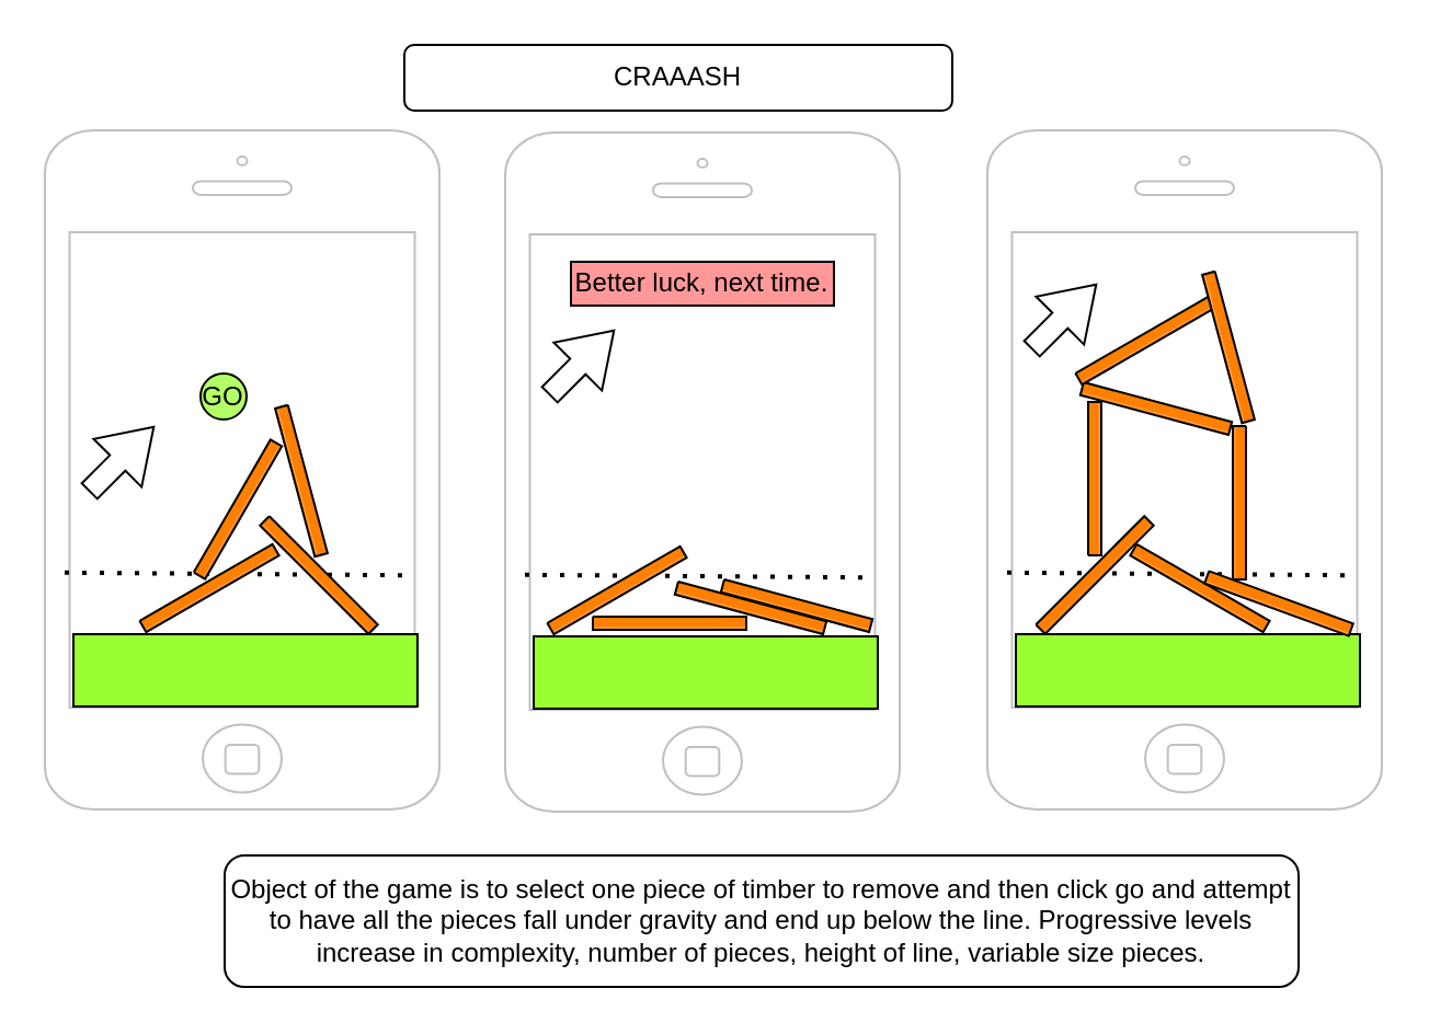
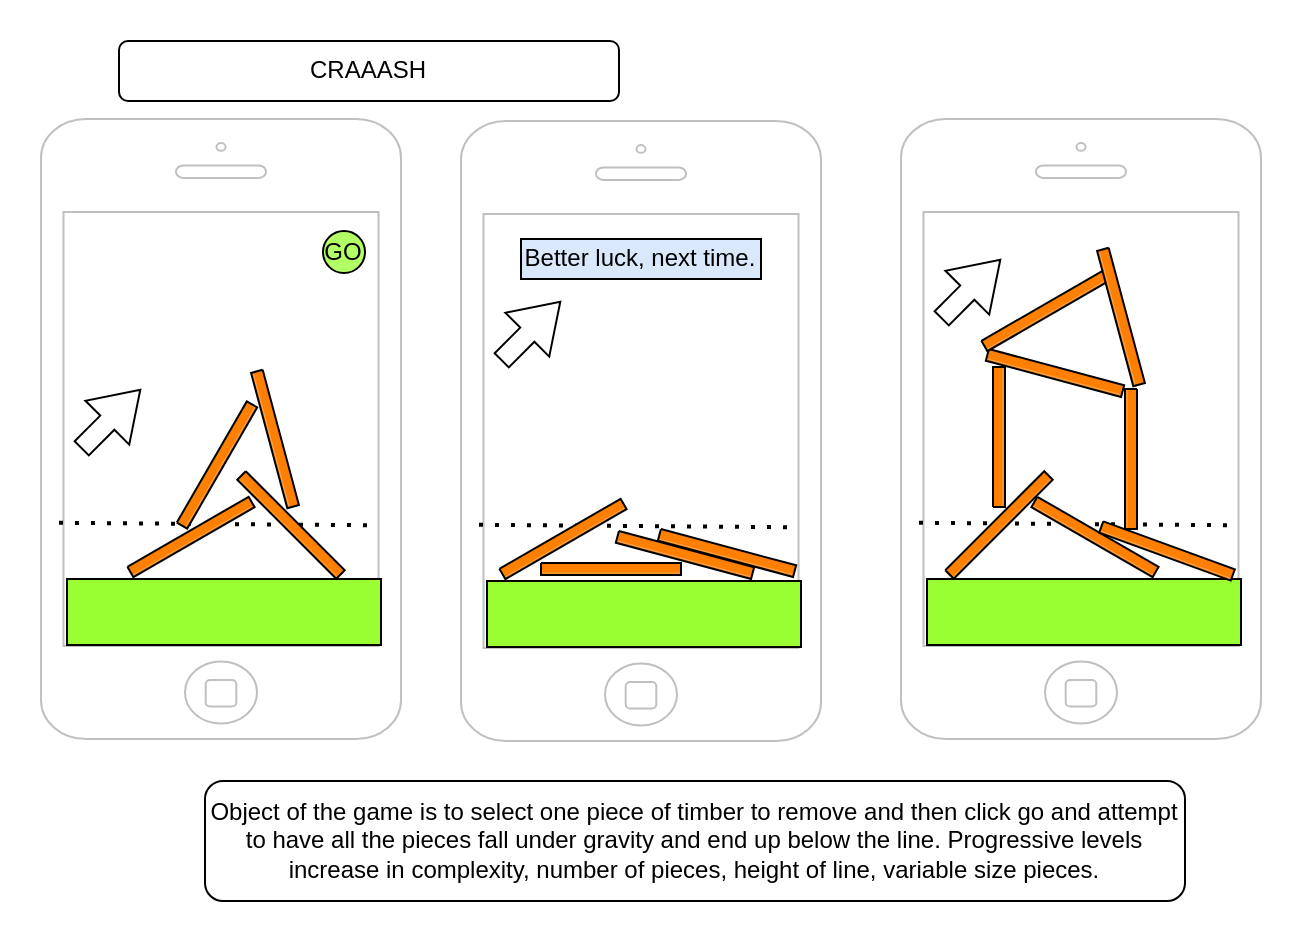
- <mxCell id="33" value="CRAAASH" style="rounded=1;whiteSpace=wrap;html=1;" vertex="1" parent="1"><mxGeometry x="184" y="20" width="250" height="30" as="geometry" /></mxCell>
+ <mxCell id="33" value="CRAAASH" style="rounded=1;whiteSpace=wrap;html=1;" vertex="1" parent="1"><mxGeometry x="59" y="20" width="250" height="30" as="geometry" /></mxCell>
- <mxCell id="31" value="Better luck, next time." style="rounded=0;whiteSpace=wrap;html=1;fillColor=#FF9999;" vertex="1" parent="1"><mxGeometry x="260" y="119" width="120" height="20" as="geometry" /></mxCell>
+ <mxCell id="31" value="Better luck, next time." style="rounded=0;whiteSpace=wrap;html=1;fillColor=#dae8fc;" vertex="1" parent="1"><mxGeometry x="260" y="119" width="120" height="20" as="geometry" /></mxCell>
- <mxCell id="30" value="GO" style="ellipse;whiteSpace=wrap;html=1;aspect=fixed;fillColor=#B3FF66;" vertex="1" parent="1"><mxGeometry x="91" y="170" width="21" height="21" as="geometry" /></mxCell>
+ <mxCell id="30" value="GO" style="ellipse;whiteSpace=wrap;html=1;aspect=fixed;fillColor=#B3FF66;" vertex="1" parent="1"><mxGeometry x="161" y="115" width="21" height="21" as="geometry" /></mxCell>
